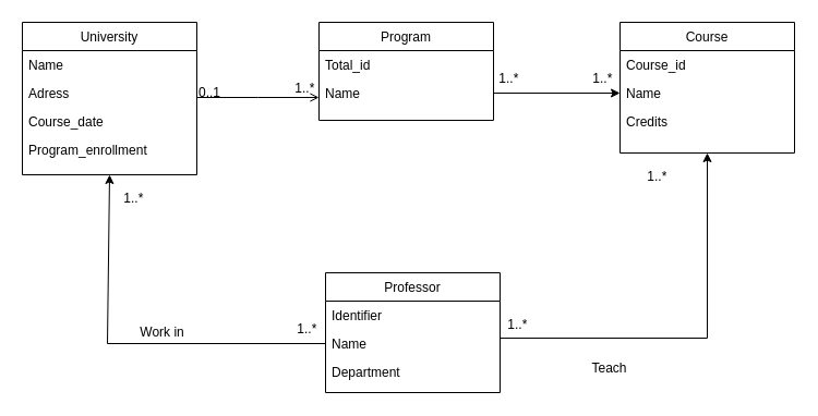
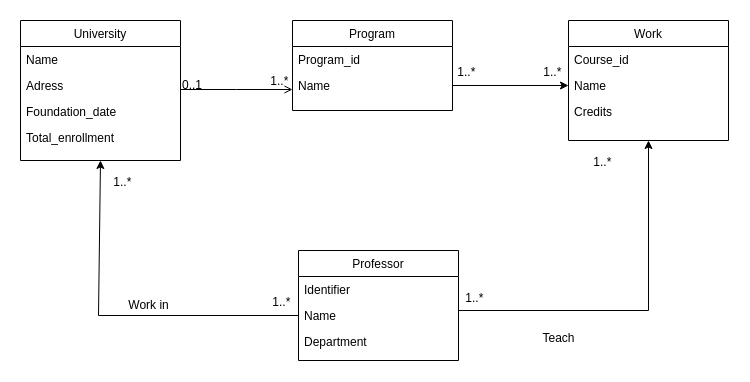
- <mxCell id="7" value="Course" style="swimlane;fontStyle=0;align=center;verticalAlign=top;childLayout=stackLayout;horizontal=1;startSize=26;horizontalStack=0;resizeParent=1;resizeLast=0;collapsible=1;marginBottom=0;rounded=0;shadow=0;strokeWidth=1;" parent="1" vertex="1"><mxGeometry x="568" y="20" width="160" height="120" as="geometry"><mxRectangle x="550" y="140" width="160" height="26" as="alternateBounds" /></mxGeometry></mxCell>
+ <mxCell id="7" value="Work" style="swimlane;fontStyle=0;align=center;verticalAlign=top;childLayout=stackLayout;horizontal=1;startSize=26;horizontalStack=0;resizeParent=1;resizeLast=0;collapsible=1;marginBottom=0;rounded=0;shadow=0;strokeWidth=1;" parent="1" vertex="1"><mxGeometry x="568" y="20" width="160" height="120" as="geometry"><mxRectangle x="550" y="140" width="160" height="26" as="alternateBounds" /></mxGeometry></mxCell>
- <mxCell id="3" value="Total_id" style="text;align=left;verticalAlign=top;spacingLeft=4;spacingRight=4;overflow=hidden;rotatable=0;points=[[0,0.5],[1,0.5]];portConstraint=eastwest;" parent="2" vertex="1"><mxGeometry y="26" width="160" height="26" as="geometry" /></mxCell>
+ <mxCell id="3" value="Program_id" style="text;align=left;verticalAlign=top;spacingLeft=4;spacingRight=4;overflow=hidden;rotatable=0;points=[[0,0.5],[1,0.5]];portConstraint=eastwest;" parent="2" vertex="1"><mxGeometry y="26" width="160" height="26" as="geometry" /></mxCell>
- <mxCell id="14" value="Course_date" style="text;align=left;verticalAlign=top;spacingLeft=4;spacingRight=4;overflow=hidden;rotatable=0;points=[[0,0.5],[1,0.5]];portConstraint=eastwest;rounded=0;shadow=0;html=0;" parent="11" vertex="1"><mxGeometry y="78" width="160" height="26" as="geometry" /></mxCell>
+ <mxCell id="14" value="Foundation_date" style="text;align=left;verticalAlign=top;spacingLeft=4;spacingRight=4;overflow=hidden;rotatable=0;points=[[0,0.5],[1,0.5]];portConstraint=eastwest;rounded=0;shadow=0;html=0;" parent="11" vertex="1"><mxGeometry y="78" width="160" height="26" as="geometry" /></mxCell>
- <mxCell id="15" value="Program_enrollment" style="text;align=left;verticalAlign=top;spacingLeft=4;spacingRight=4;overflow=hidden;rotatable=0;points=[[0,0.5],[1,0.5]];portConstraint=eastwest;rounded=0;shadow=0;html=0;" parent="11" vertex="1"><mxGeometry y="104" width="160" height="26" as="geometry" /></mxCell>
+ <mxCell id="15" value="Total_enrollment" style="text;align=left;verticalAlign=top;spacingLeft=4;spacingRight=4;overflow=hidden;rotatable=0;points=[[0,0.5],[1,0.5]];portConstraint=eastwest;rounded=0;shadow=0;html=0;" parent="11" vertex="1"><mxGeometry y="104" width="160" height="26" as="geometry" /></mxCell>
